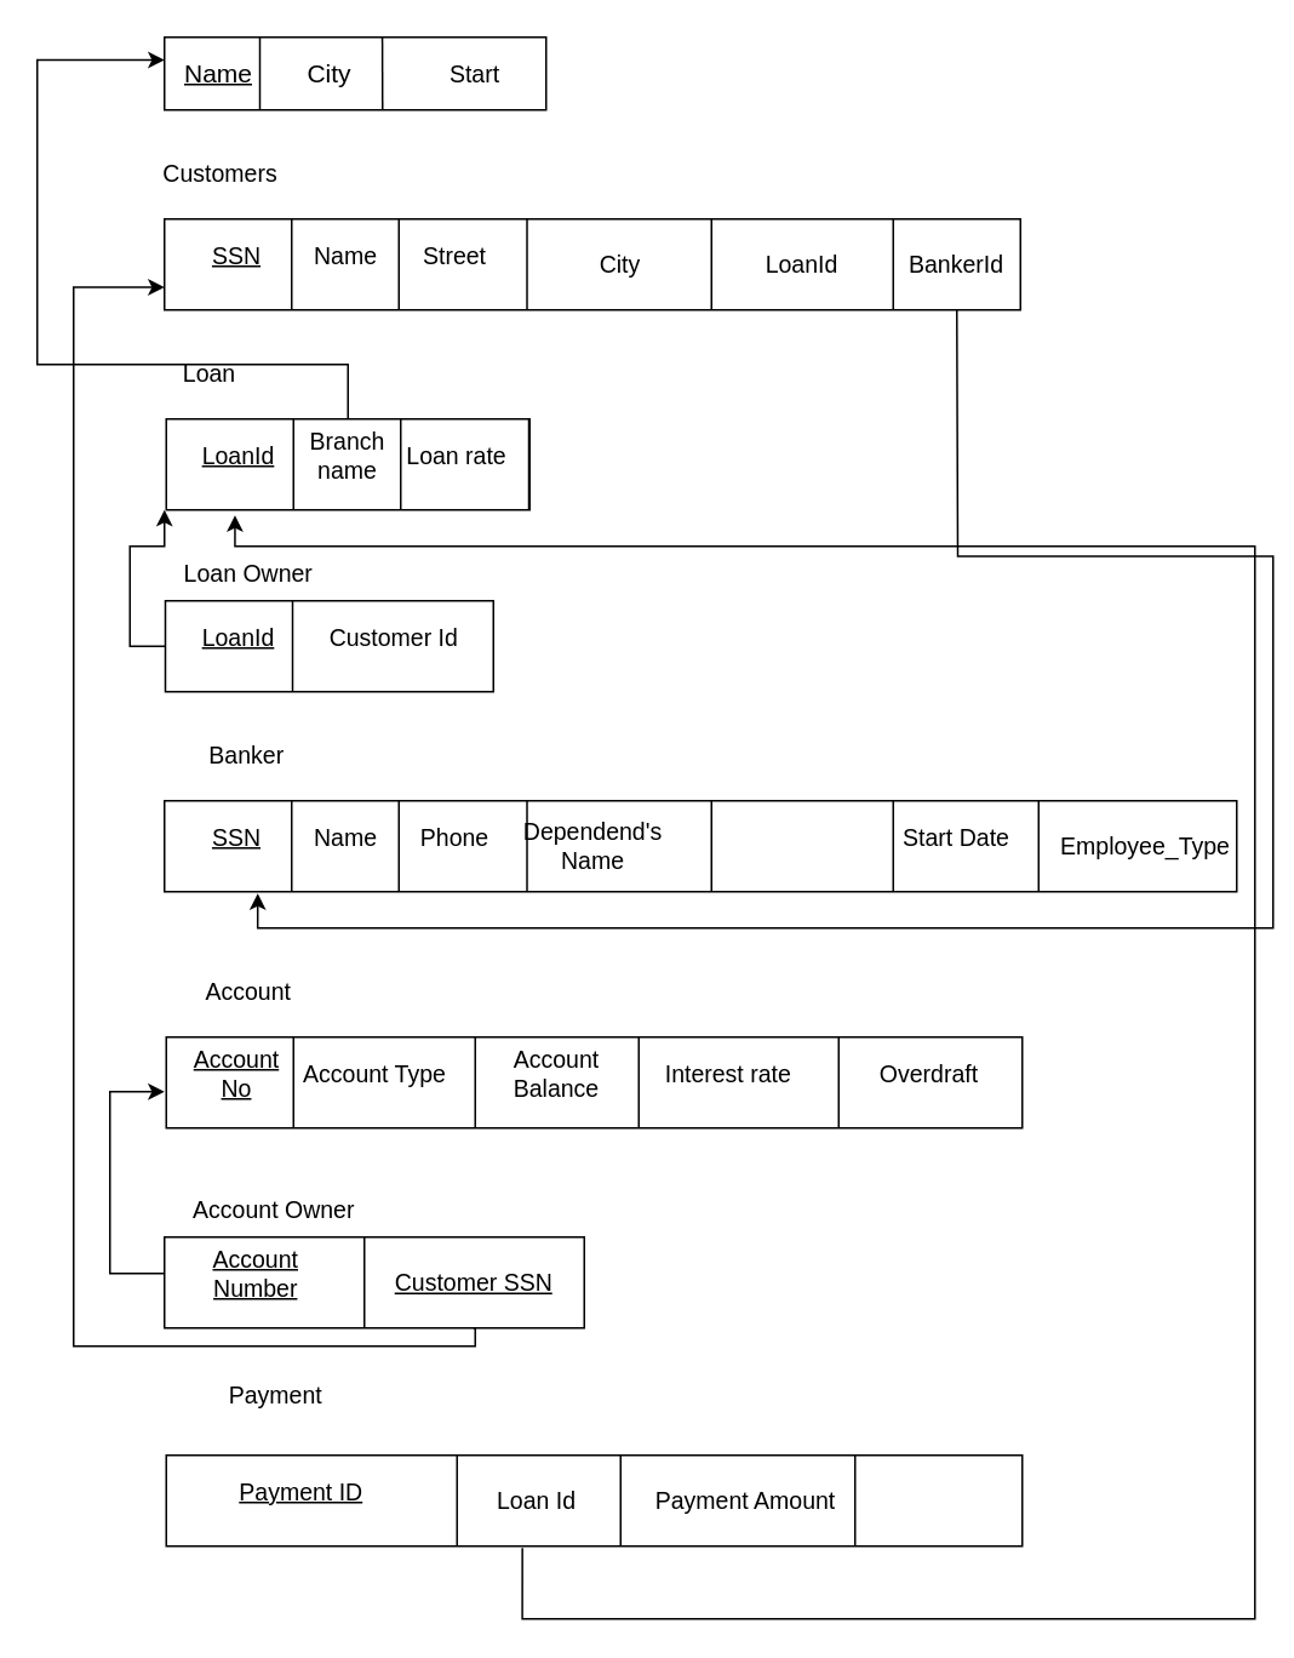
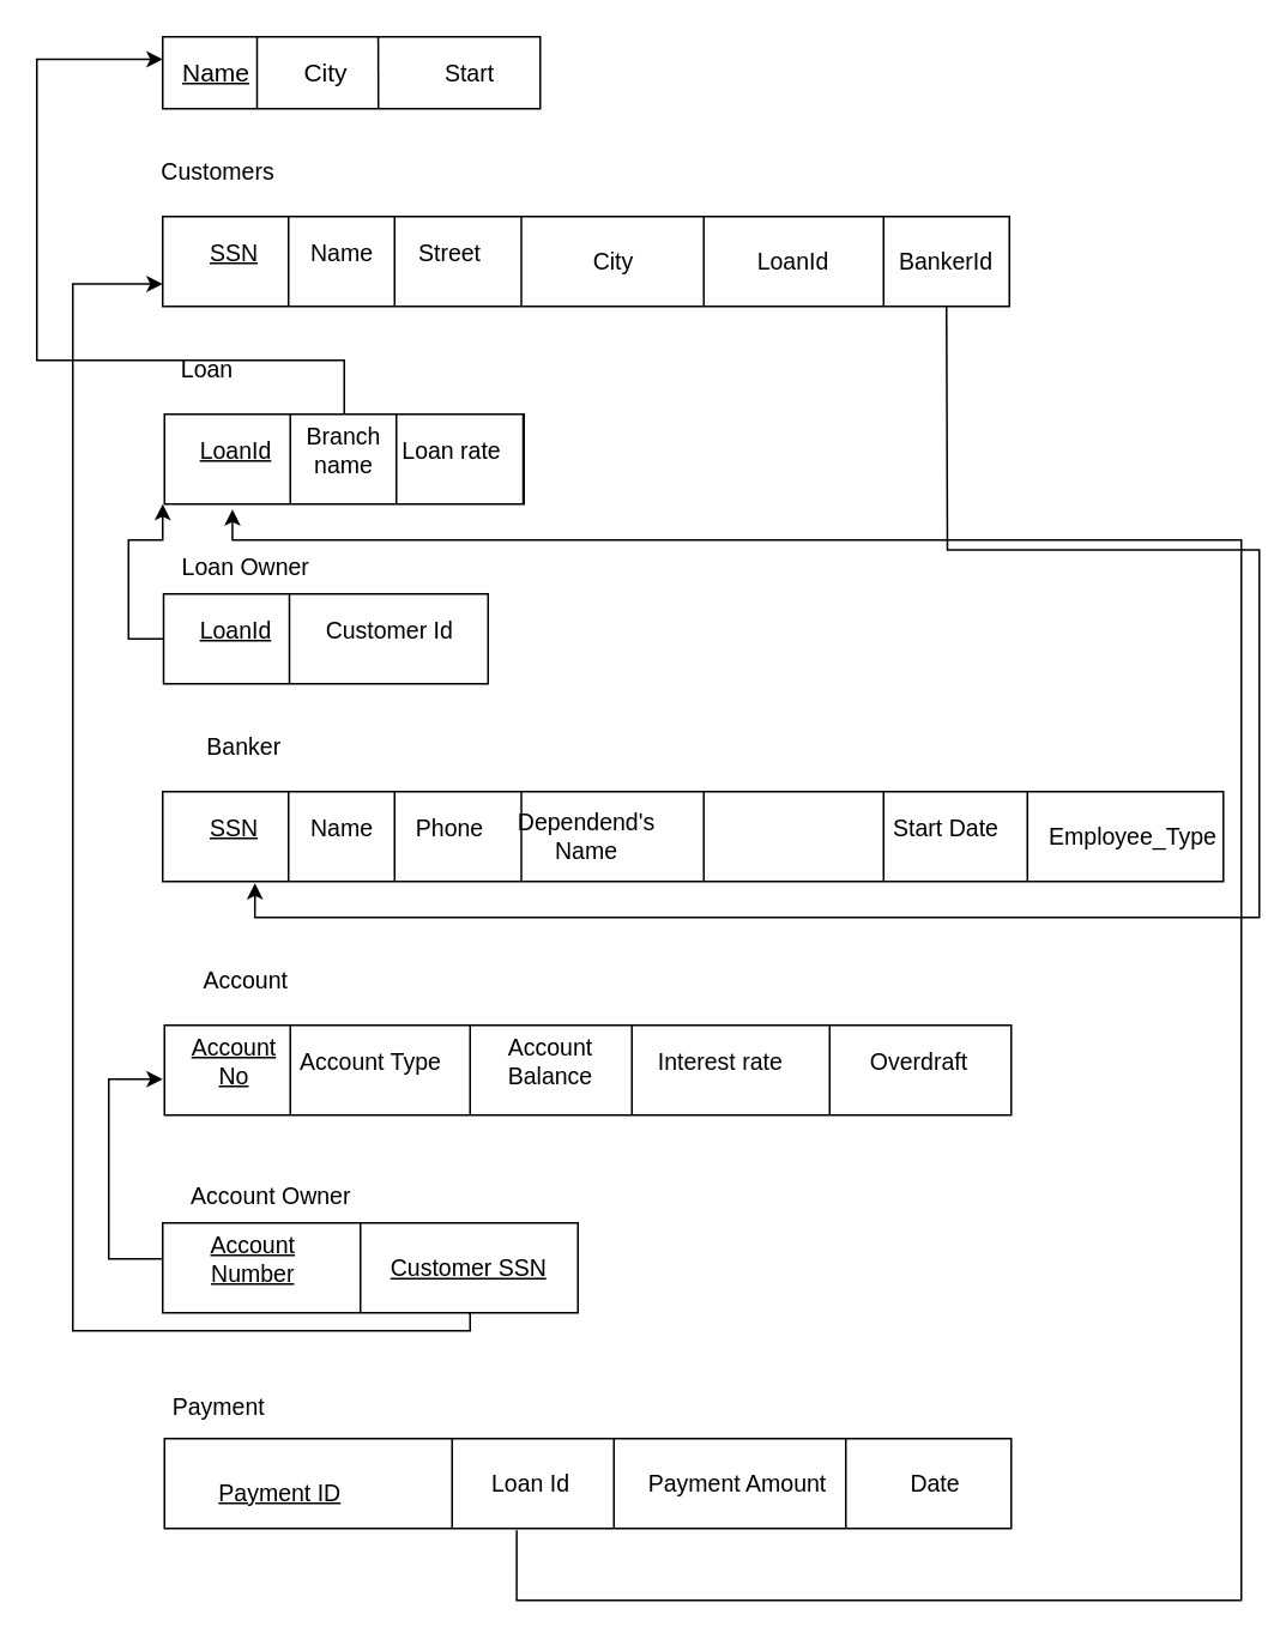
- <mxCell id="76" value="&lt;div&gt;Payment&lt;/div&gt;&lt;div&gt;&lt;br&gt;&lt;/div&gt;" style="text;html=1;strokeColor=none;fillColor=none;align=center;verticalAlign=middle;whiteSpace=wrap;rounded=0;fontSize=13;" vertex="1" parent="1"><mxGeometry x="121" y="765" width="60.5" height="20" as="geometry" /></mxCell>
+ <mxCell id="76" value="&lt;div&gt;Payment&lt;/div&gt;&lt;div&gt;&lt;br&gt;&lt;/div&gt;" style="text;html=1;strokeColor=none;fillColor=none;align=center;verticalAlign=middle;whiteSpace=wrap;rounded=0;fontSize=13;" vertex="1" parent="1"><mxGeometry x="91" y="780" width="60.5" height="20" as="geometry" /></mxCell>
- <mxCell id="68" value="&lt;u&gt;Payment ID&lt;/u&gt;" style="text;html=1;strokeColor=none;fillColor=none;align=center;verticalAlign=middle;whiteSpace=wrap;rounded=0;fontSize=13;" vertex="1" parent="1"><mxGeometry x="120" y="805" width="91" height="30" as="geometry" /></mxCell>
+ <mxCell id="68" value="&lt;u&gt;Payment ID&lt;/u&gt;" style="text;html=1;strokeColor=none;fillColor=none;align=center;verticalAlign=middle;whiteSpace=wrap;rounded=0;fontSize=13;" vertex="1" parent="1"><mxGeometry x="110" y="815" width="91" height="30" as="geometry" /></mxCell>
+ <mxCell id="72" value="Date" style="text;html=1;strokeColor=none;fillColor=none;align=center;verticalAlign=middle;whiteSpace=wrap;rounded=0;fontSize=13;" vertex="1" parent="1"><mxGeometry x="490" y="810" width="60" height="30" as="geometry" /></mxCell>
